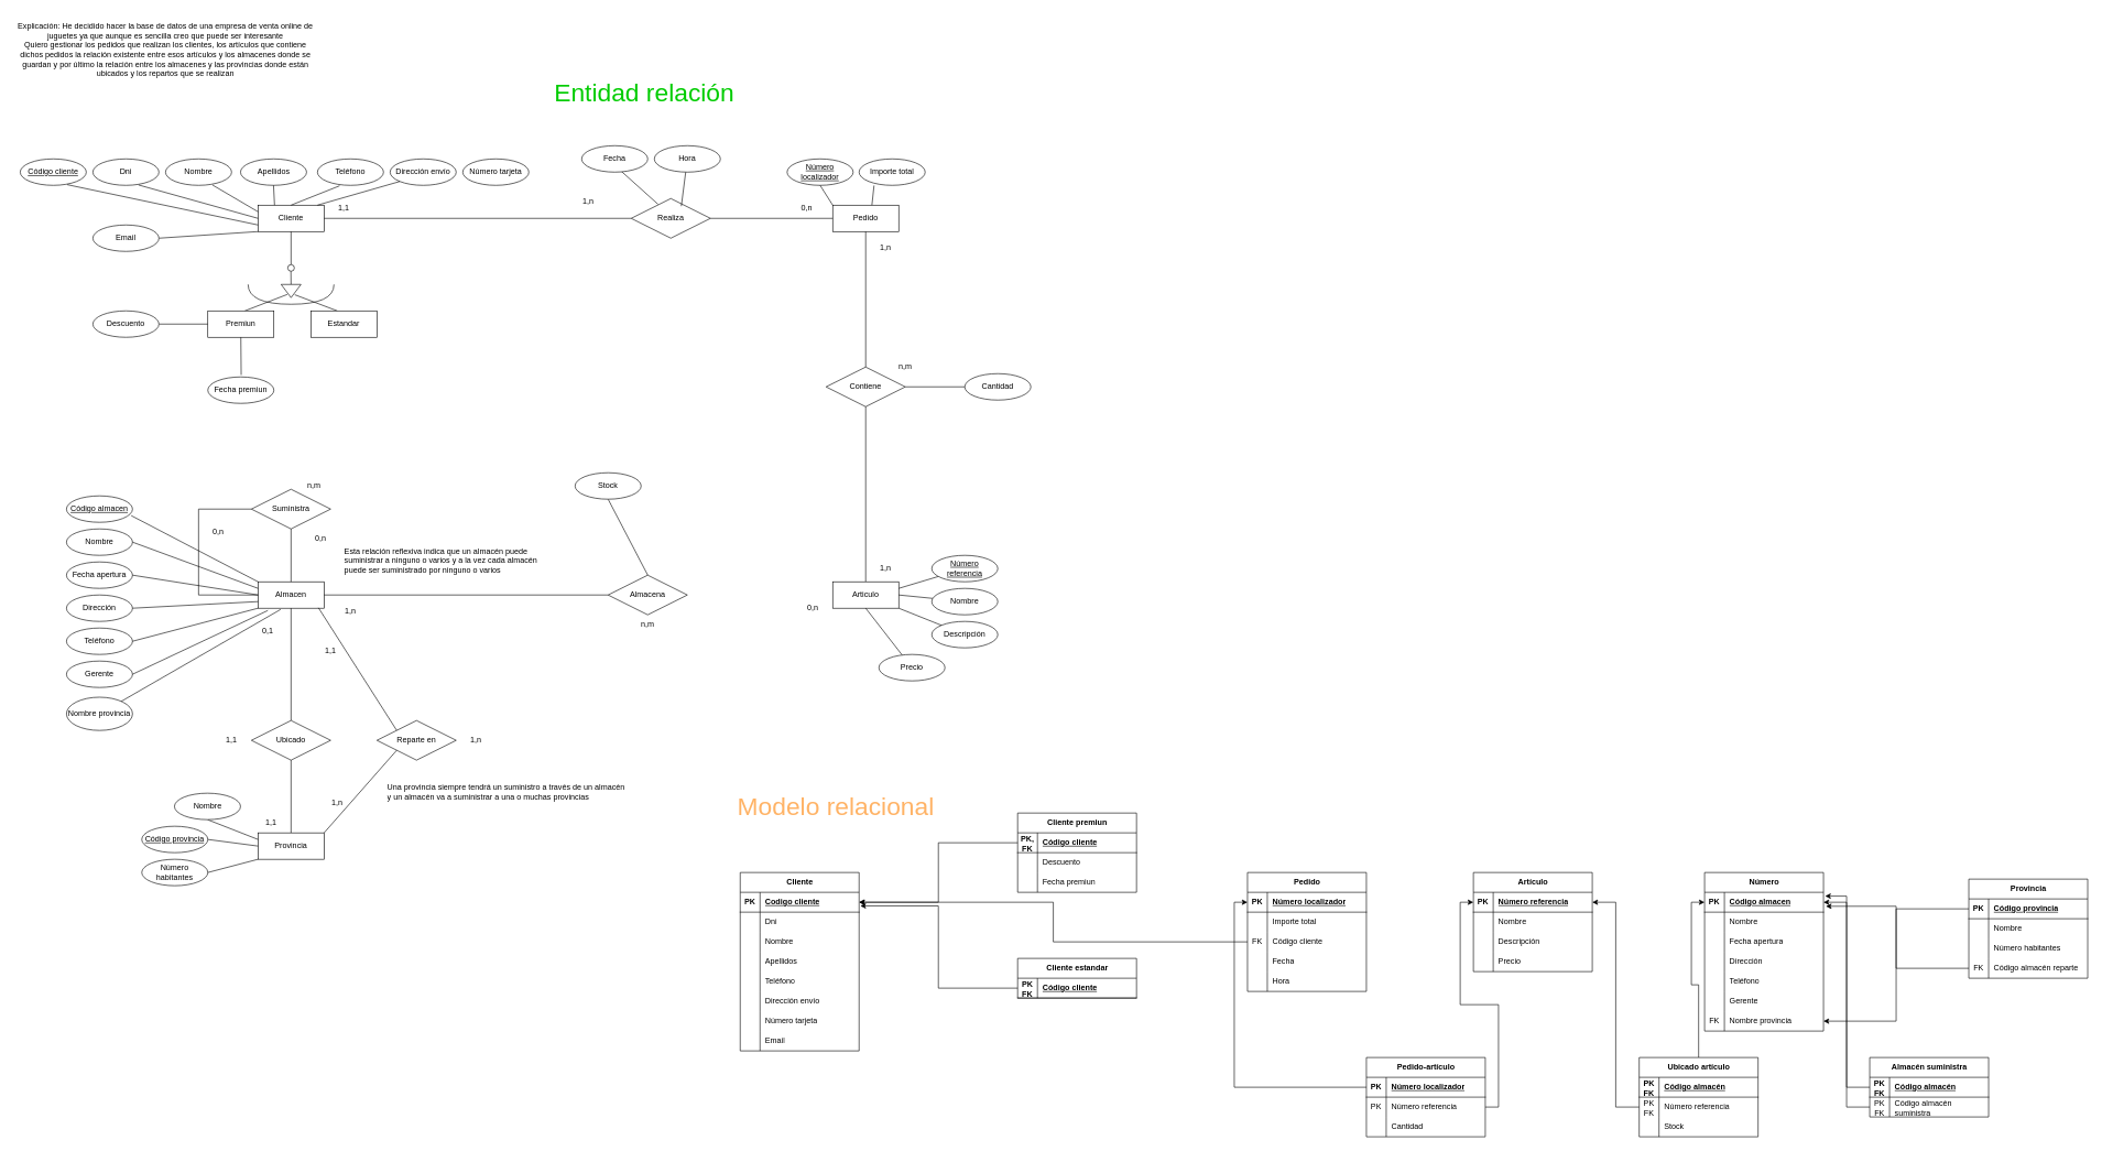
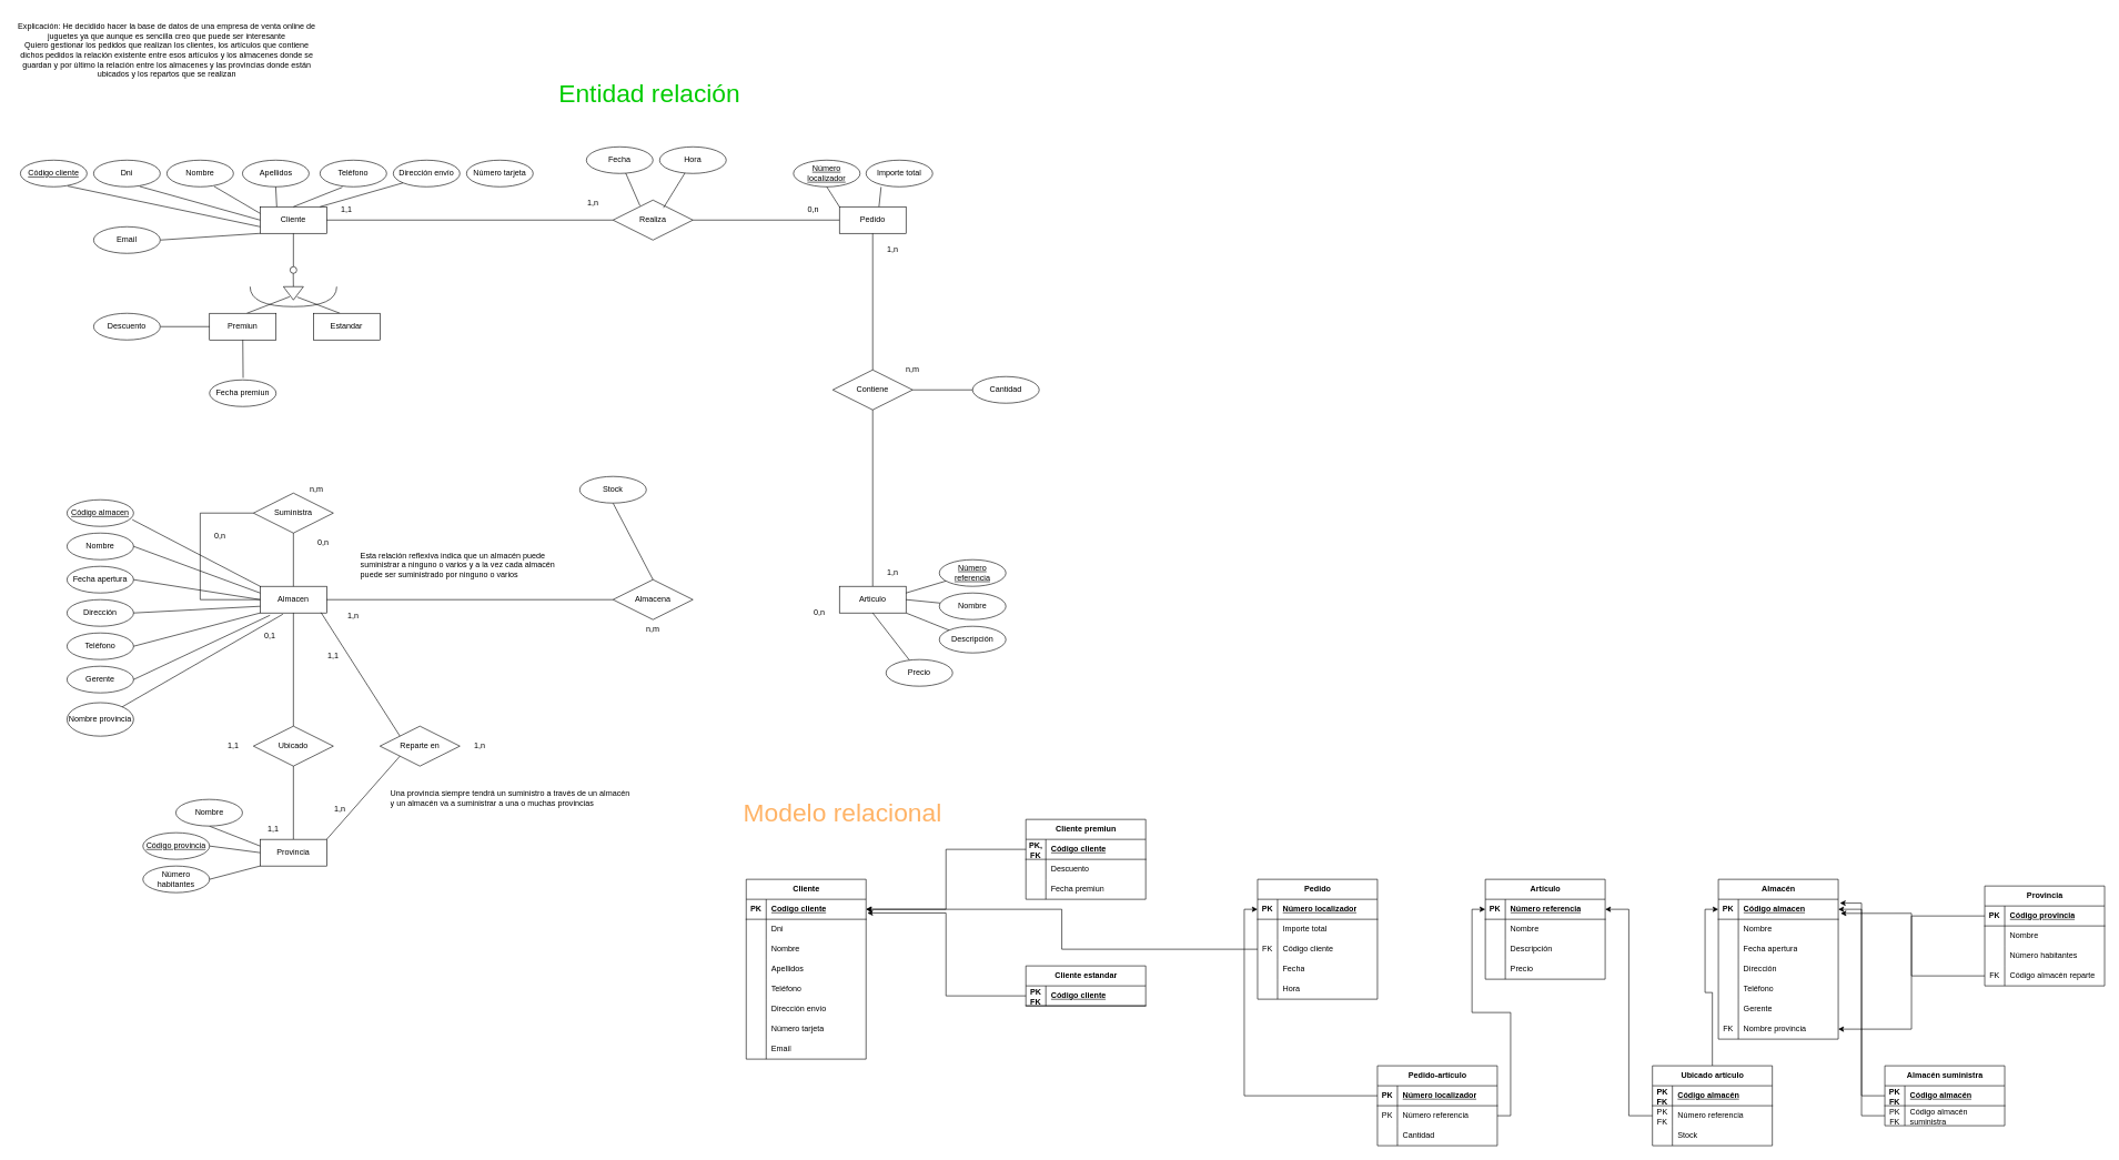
- <mxCell id="31" value="Realiza" style="shape=rhombus;perimeter=rhombusPerimeter;whiteSpace=wrap;html=1;align=center;" vertex="1" parent="1"><mxGeometry x="955" y="300" width="120" height="60" as="geometry" /></mxCell>
+ <mxCell id="31" value="Realiza" style="shape=rhombus;perimeter=rhombusPerimeter;whiteSpace=wrap;html=1;align=center;" vertex="1" parent="1"><mxGeometry x="920" y="300" width="120" height="60" as="geometry" /></mxCell>
- <mxCell id="255" value="Esta relación reflexiva indica que un almacén puede suministrar a ninguno o varios y a la vez cada almacén puede ser suministrado por ninguno o varios" style="text;strokeColor=none;fillColor=none;spacingLeft=4;spacingRight=4;overflow=hidden;rotatable=0;points=[[0,0.5],[1,0.5]];portConstraint=eastwest;fontSize=12;whiteSpace=wrap;html=1;" vertex="1" parent="1"><mxGeometry x="515" y="820" width="310" height="60" as="geometry" /></mxCell>
+ <mxCell id="255" value="Esta relación reflexiva indica que un almacén puede suministrar a ninguno o varios y a la vez cada almacén puede ser suministrado por ninguno o varios" style="text;strokeColor=none;fillColor=none;spacingLeft=4;spacingRight=4;overflow=hidden;rotatable=0;points=[[0,0.5],[1,0.5]];portConstraint=eastwest;fontSize=12;whiteSpace=wrap;html=1;" vertex="1" parent="1"><mxGeometry x="535" y="820" width="310" height="60" as="geometry" /></mxCell>
- <mxCell id="195" value="Número" style="shape=table;startSize=30;container=1;collapsible=1;childLayout=tableLayout;fixedRows=1;rowLines=0;fontStyle=1;align=center;resizeLast=1;html=1;" vertex="1" parent="1"><mxGeometry x="2580" y="1320" width="180" height="240" as="geometry" /></mxCell>
+ <mxCell id="195" value="Almacén" style="shape=table;startSize=30;container=1;collapsible=1;childLayout=tableLayout;fixedRows=1;rowLines=0;fontStyle=1;align=center;resizeLast=1;html=1;" vertex="1" parent="1"><mxGeometry x="2580" y="1320" width="180" height="240" as="geometry" /></mxCell>
